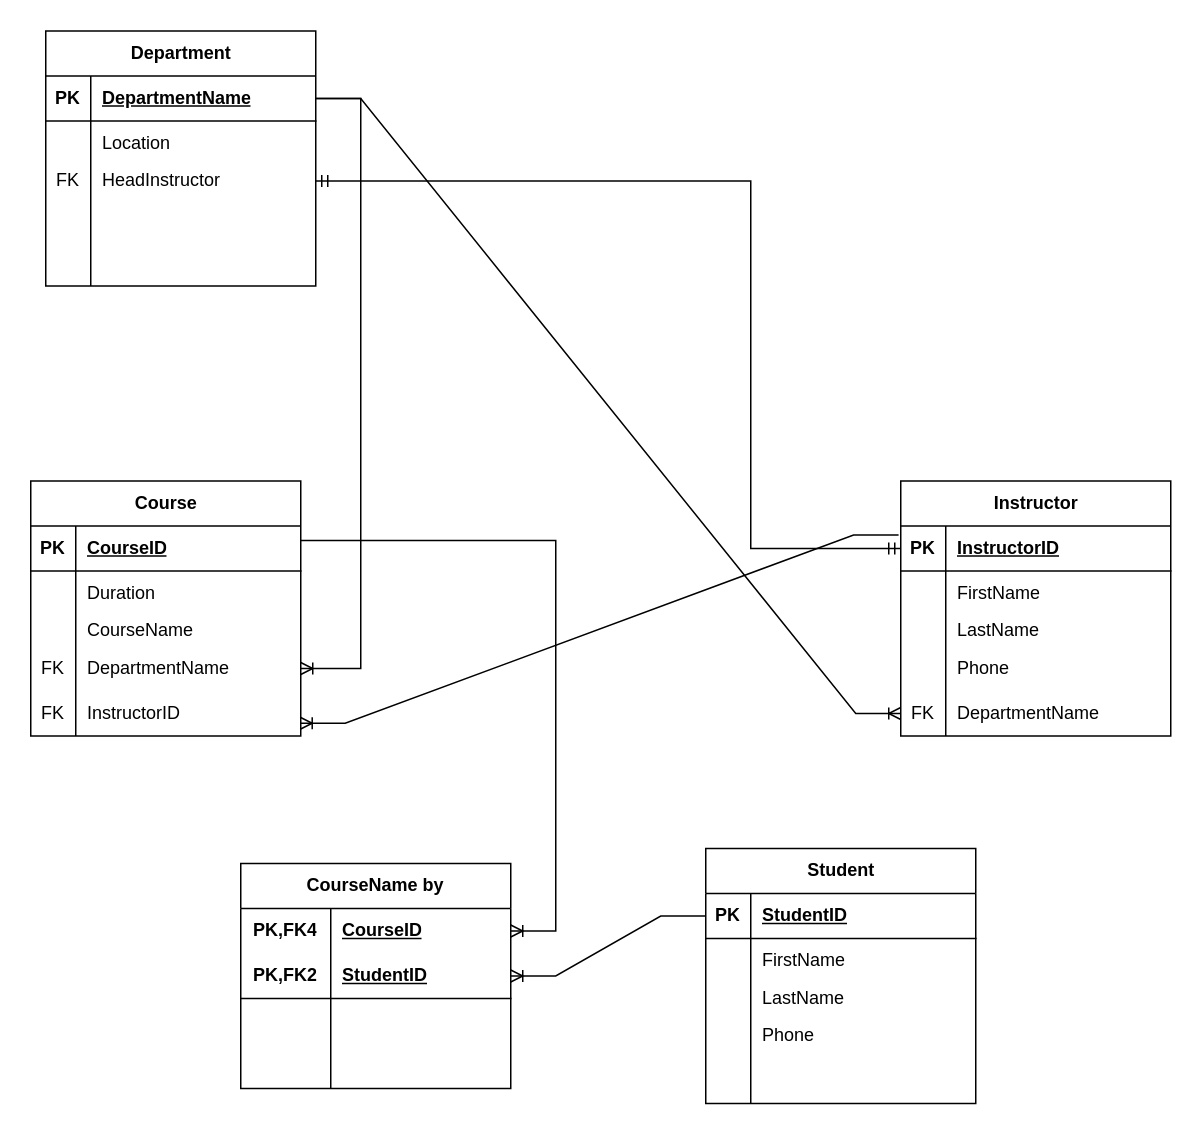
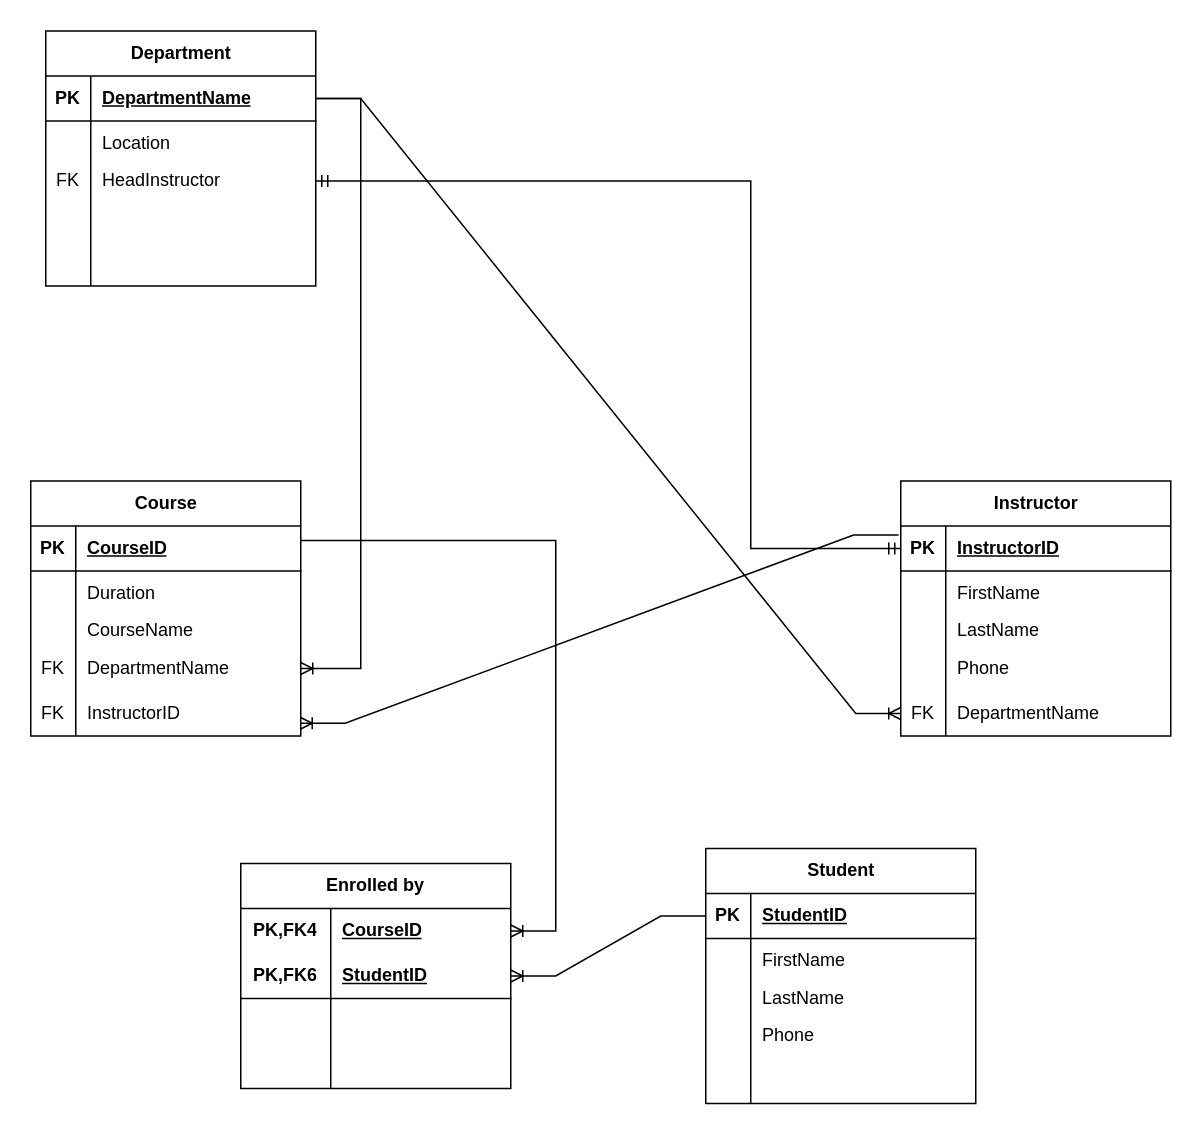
- <mxCell id="70" value="CourseName by" style="shape=table;startSize=30;container=1;collapsible=1;childLayout=tableLayout;fixedRows=1;rowLines=0;fontStyle=1;align=center;resizeLast=1;html=1;whiteSpace=wrap;" vertex="1" parent="1"><mxGeometry x="160" y="575" width="180" height="150" as="geometry" /></mxCell>
+ <mxCell id="70" value="Enrolled by" style="shape=table;startSize=30;container=1;collapsible=1;childLayout=tableLayout;fixedRows=1;rowLines=0;fontStyle=1;align=center;resizeLast=1;html=1;whiteSpace=wrap;" vertex="1" parent="1"><mxGeometry x="160" y="575" width="180" height="150" as="geometry" /></mxCell>
- <mxCell id="75" value="PK,FK2" style="shape=partialRectangle;connectable=0;fillColor=none;top=0;left=0;bottom=0;right=0;fontStyle=1;overflow=hidden;html=1;whiteSpace=wrap;" vertex="1" parent="74"><mxGeometry width="60" height="30" as="geometry"><mxRectangle width="60" height="30" as="alternateBounds" /></mxGeometry></mxCell>
+ <mxCell id="75" value="PK,FK6" style="shape=partialRectangle;connectable=0;fillColor=none;top=0;left=0;bottom=0;right=0;fontStyle=1;overflow=hidden;html=1;whiteSpace=wrap;" vertex="1" parent="74"><mxGeometry width="60" height="30" as="geometry"><mxRectangle width="60" height="30" as="alternateBounds" /></mxGeometry></mxCell>
